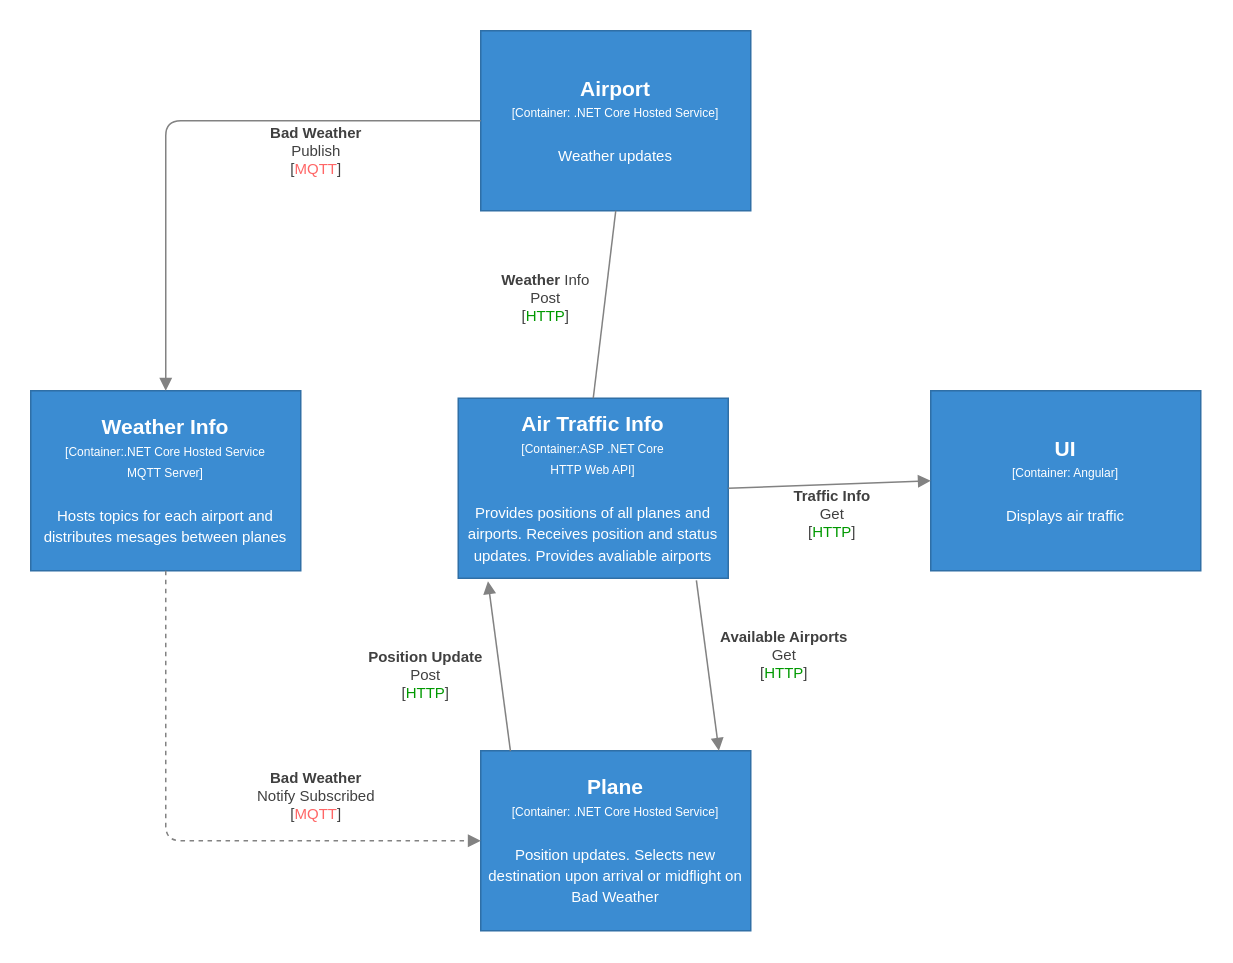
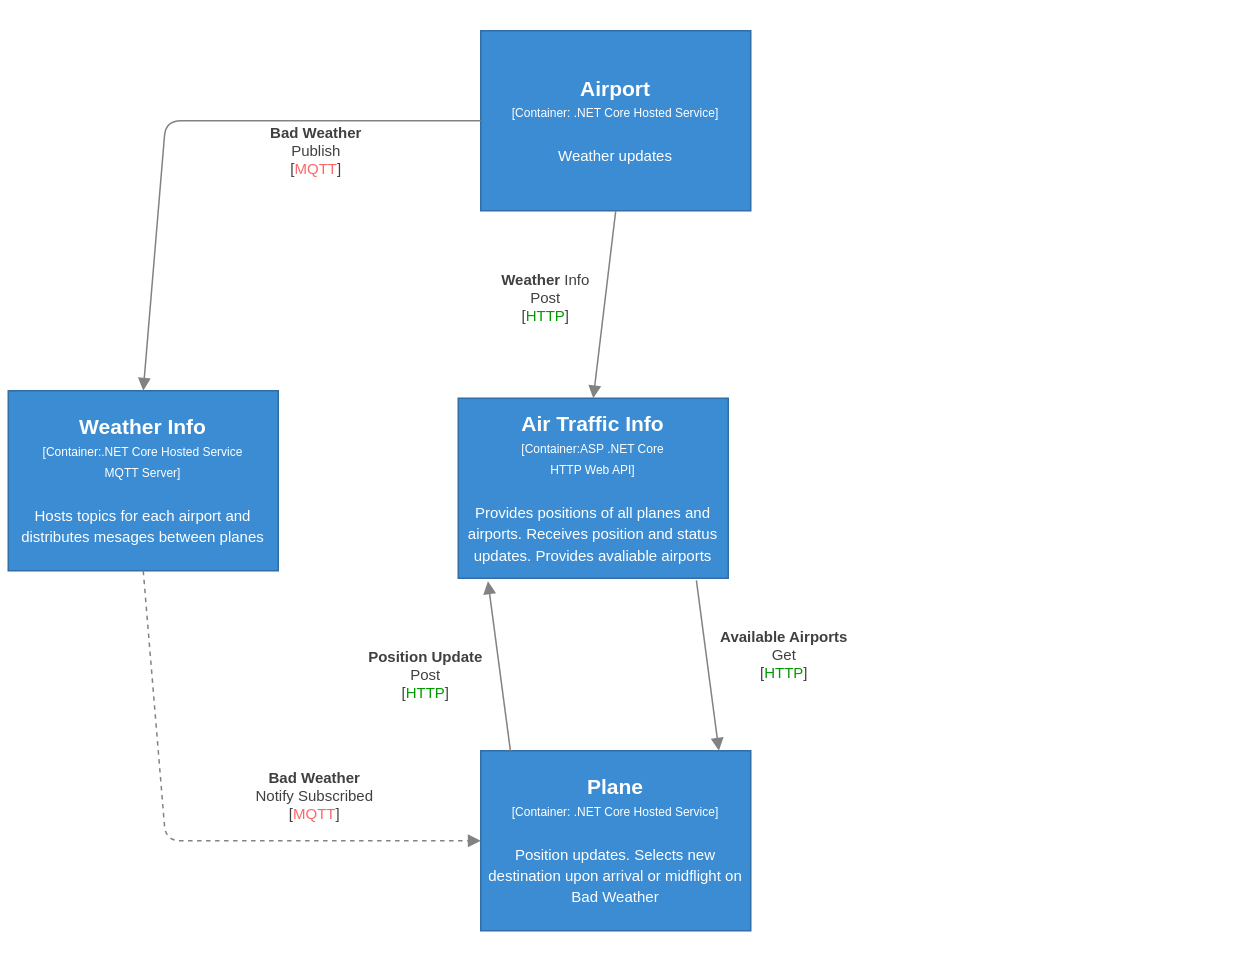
- <mxCell id="7" value="&lt;span style=&quot;font-size: 10px&quot;&gt;&lt;b&gt;Weather&lt;/b&gt; Info&lt;br&gt;&lt;/span&gt;&lt;div&gt;&lt;span style=&quot;font-size: 10px&quot;&gt;Post&lt;br&gt;&lt;/span&gt;&lt;/div&gt;&lt;div&gt;&lt;span style=&quot;font-size: 10px&quot;&gt;[&lt;font color=&quot;#009900&quot;&gt;HTTP&lt;/font&gt;]&lt;/span&gt;&lt;/div&gt;&lt;div&gt;&lt;span style=&quot;font-size: 10px&quot;&gt;&lt;/span&gt;&lt;/div&gt;" style="endArrow=none;html=1;fontSize=10;fontColor=#404040;strokeWidth=1;endFill=1;strokeColor=#828282;elbow=vertical;exitX=0.5;exitY=1;exitDx=0;exitDy=0;entryX=0.5;entryY=0;entryDx=0;entryDy=0;" edge="1" parent="1" source="6" target="3"><mxGeometry y="-40" width="50" height="50" relative="1" as="geometry"><mxPoint x="290" y="200" as="sourcePoint" /><mxPoint x="490" y="200" as="targetPoint" /><mxPoint as="offset" /></mxGeometry></mxCell>
+ <mxCell id="7" value="&lt;span style=&quot;font-size: 10px&quot;&gt;&lt;b&gt;Weather&lt;/b&gt; Info&lt;br&gt;&lt;/span&gt;&lt;div&gt;&lt;span style=&quot;font-size: 10px&quot;&gt;Post&lt;br&gt;&lt;/span&gt;&lt;/div&gt;&lt;div&gt;&lt;span style=&quot;font-size: 10px&quot;&gt;[&lt;font color=&quot;#009900&quot;&gt;HTTP&lt;/font&gt;]&lt;/span&gt;&lt;/div&gt;&lt;div&gt;&lt;span style=&quot;font-size: 10px&quot;&gt;&lt;/span&gt;&lt;/div&gt;" style="endArrow=block;html=1;fontSize=10;fontColor=#404040;strokeWidth=1;endFill=1;strokeColor=#828282;elbow=vertical;exitX=0.5;exitY=1;exitDx=0;exitDy=0;entryX=0.5;entryY=0;entryDx=0;entryDy=0;" edge="1" parent="1" source="6" target="3"><mxGeometry y="-40" width="50" height="50" relative="1" as="geometry"><mxPoint x="290" y="200" as="sourcePoint" /><mxPoint x="490" y="200" as="targetPoint" /><mxPoint as="offset" /></mxGeometry></mxCell>
- <mxCell id="2" value="&lt;div&gt;&lt;span style=&quot;font-size: 14px&quot;&gt;&lt;b&gt;Weather Info&lt;/b&gt;&lt;/span&gt;&lt;/div&gt;&lt;div&gt;&lt;span style=&quot;font-size: 8px&quot;&gt;[Container:.NET Core Hosted Service&lt;br&gt;MQTT Server]&lt;/span&gt;&lt;/div&gt;&lt;div&gt;&lt;span style=&quot;font-size: 8px&quot;&gt;&lt;br&gt;&lt;/span&gt;&lt;/div&gt;&lt;div&gt;&lt;font size=&quot;1&quot;&gt;Hosts topics for each airport and distributes mesages between planes &lt;br&gt;&lt;/font&gt;&lt;/div&gt;" style="rounded=0;whiteSpace=wrap;html=1;fillColor=#3B8CD2;fontColor=#FFFFFF;strokeColor=#2F6FA6;resizable=0;" vertex="1" parent="1"><mxGeometry x="20" y="260" width="180" height="120" as="geometry" /></mxCell>
+ <mxCell id="2" value="&lt;div&gt;&lt;span style=&quot;font-size: 14px&quot;&gt;&lt;b&gt;Weather Info&lt;/b&gt;&lt;/span&gt;&lt;/div&gt;&lt;div&gt;&lt;span style=&quot;font-size: 8px&quot;&gt;[Container:.NET Core Hosted Service&lt;br&gt;MQTT Server]&lt;/span&gt;&lt;/div&gt;&lt;div&gt;&lt;span style=&quot;font-size: 8px&quot;&gt;&lt;br&gt;&lt;/span&gt;&lt;/div&gt;&lt;div&gt;&lt;font size=&quot;1&quot;&gt;Hosts topics for each airport and distributes mesages between planes &lt;br&gt;&lt;/font&gt;&lt;/div&gt;" style="rounded=0;whiteSpace=wrap;html=1;fillColor=#3B8CD2;fontColor=#FFFFFF;strokeColor=#2F6FA6;resizable=0;" vertex="1" parent="1"><mxGeometry x="5" y="260" width="180" height="120" as="geometry" /></mxCell>
- <mxCell id="4" value="&lt;div&gt;&lt;span style=&quot;font-size: 14px&quot;&gt;&lt;b&gt;UI&lt;/b&gt;&lt;/span&gt;&lt;/div&gt;&lt;div&gt;&lt;span style=&quot;font-size: 8px&quot;&gt;[Container: Angular]&lt;/span&gt;&lt;/div&gt;&lt;div&gt;&lt;span style=&quot;font-size: 8px&quot;&gt;&lt;br&gt;&lt;/span&gt;&lt;/div&gt;&lt;div&gt;&lt;font size=&quot;1&quot;&gt;Displays air traffic&lt;br&gt;&lt;/font&gt;&lt;/div&gt;" style="rounded=0;whiteSpace=wrap;html=1;fillColor=#3B8CD2;fontColor=#FFFFFF;strokeColor=#2F6FA6;resizable=0;" vertex="1" parent="1"><mxGeometry x="620" y="260" width="180" height="120" as="geometry" /></mxCell>
- <mxCell id="10" value="&lt;span style=&quot;font-size: 10px&quot;&gt;&lt;b&gt;Traffic Info&lt;/b&gt;&lt;br&gt;&lt;/span&gt;&lt;div&gt;&lt;span style=&quot;font-size: 10px&quot;&gt;Get&lt;br&gt;&lt;/span&gt;&lt;/div&gt;&lt;div&gt;&lt;span style=&quot;font-size: 10px&quot;&gt;[&lt;font color=&quot;#009900&quot;&gt;HTTP&lt;/font&gt;]&lt;/span&gt;&lt;/div&gt;&lt;div&gt;&lt;span style=&quot;font-size: 10px&quot;&gt;&lt;/span&gt;&lt;/div&gt;" style="endArrow=block;html=1;fontSize=10;fontColor=#404040;strokeWidth=1;endFill=1;strokeColor=#828282;elbow=vertical;exitX=1;exitY=0.5;exitDx=0;exitDy=0;entryX=0;entryY=0.5;entryDx=0;entryDy=0;" edge="1" parent="1" source="3" target="4"><mxGeometry y="-20" width="50" height="50" relative="1" as="geometry"><mxPoint x="600" y="540" as="sourcePoint" /><mxPoint x="800" y="540" as="targetPoint" /><mxPoint as="offset" /></mxGeometry></mxCell>
